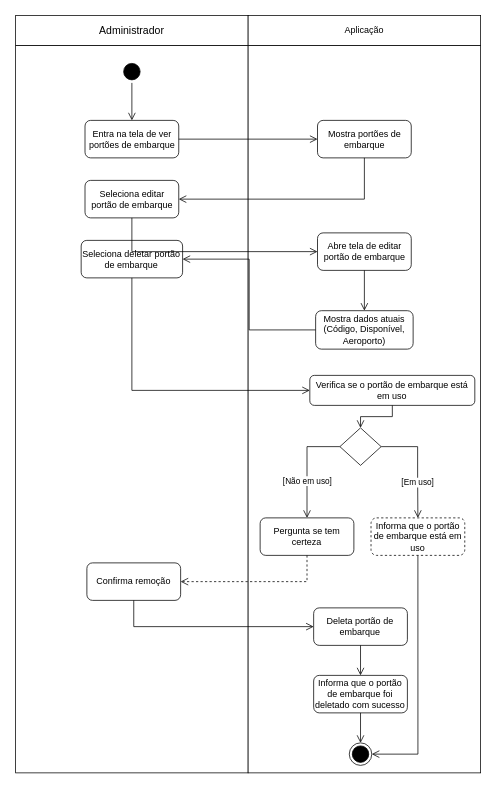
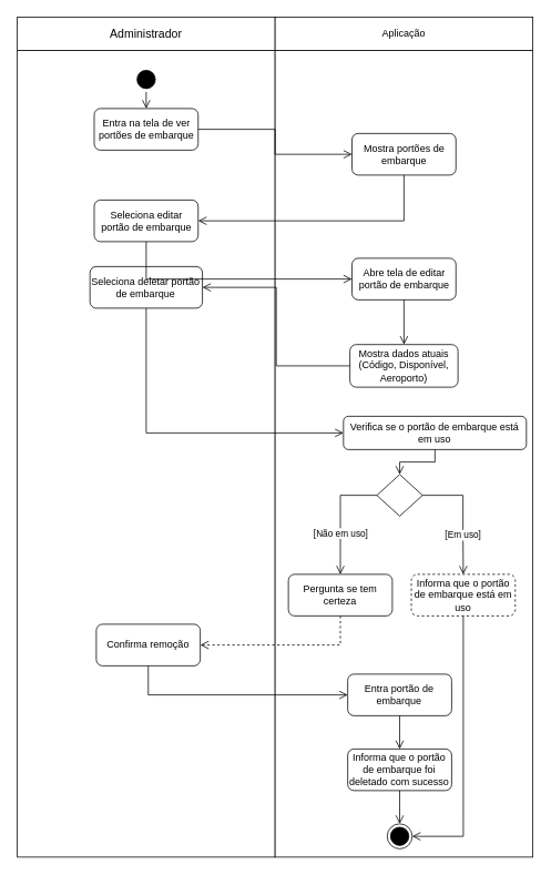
- <mxCell id="8" value="Entra na tela de ver portões de embarque" style="rounded=1;whiteSpace=wrap;html=1;" parent="1" vertex="1"><mxGeometry x="112.5" y="160" width="125" height="50" as="geometry" /></mxCell>
+ <mxCell id="8" value="Entra na tela de ver portões de embarque" style="rounded=1;whiteSpace=wrap;html=1;" parent="1" vertex="1"><mxGeometry x="112.5" y="130" width="125" height="50" as="geometry" /></mxCell>
- <mxCell id="12" value="Deleta portão de embarque" style="rounded=1;whiteSpace=wrap;html=1;" parent="1" vertex="1"><mxGeometry x="417.37" y="810" width="125" height="50" as="geometry" /></mxCell>
+ <mxCell id="12" value="Entra portão de embarque" style="rounded=1;whiteSpace=wrap;html=1;" parent="1" vertex="1"><mxGeometry x="417.37" y="810" width="125" height="50" as="geometry" /></mxCell>
